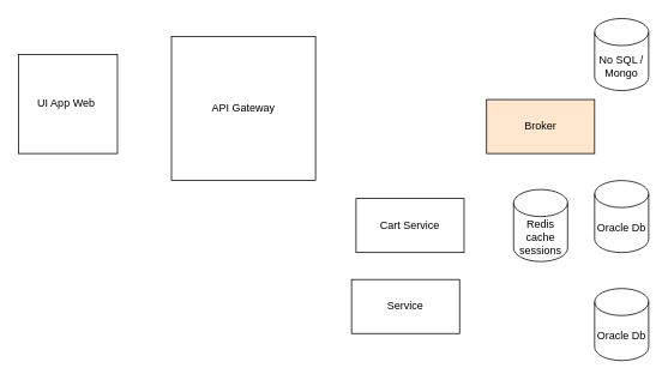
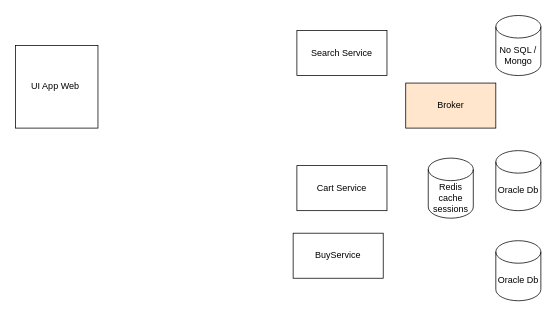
+ <mxCell id="5" value="Search Service" style="rounded=0;whiteSpace=wrap;html=1;" parent="1" vertex="1"><mxGeometry x="395" y="40" width="120" height="60" as="geometry" /></mxCell>
- <mxCell id="4" value="API Gateway" style="whiteSpace=wrap;html=1;aspect=fixed;" parent="1" vertex="1"><mxGeometry x="190" y="40" width="160" height="160" as="geometry" /></mxCell>
- <mxCell id="7" value="Service" style="rounded=0;whiteSpace=wrap;html=1;" parent="1" vertex="1"><mxGeometry x="390" y="310" width="120" height="60" as="geometry" /></mxCell>
+ <mxCell id="7" value="BuyService" style="rounded=0;whiteSpace=wrap;html=1;" parent="1" vertex="1"><mxGeometry x="390" y="310" width="120" height="60" as="geometry" /></mxCell>
